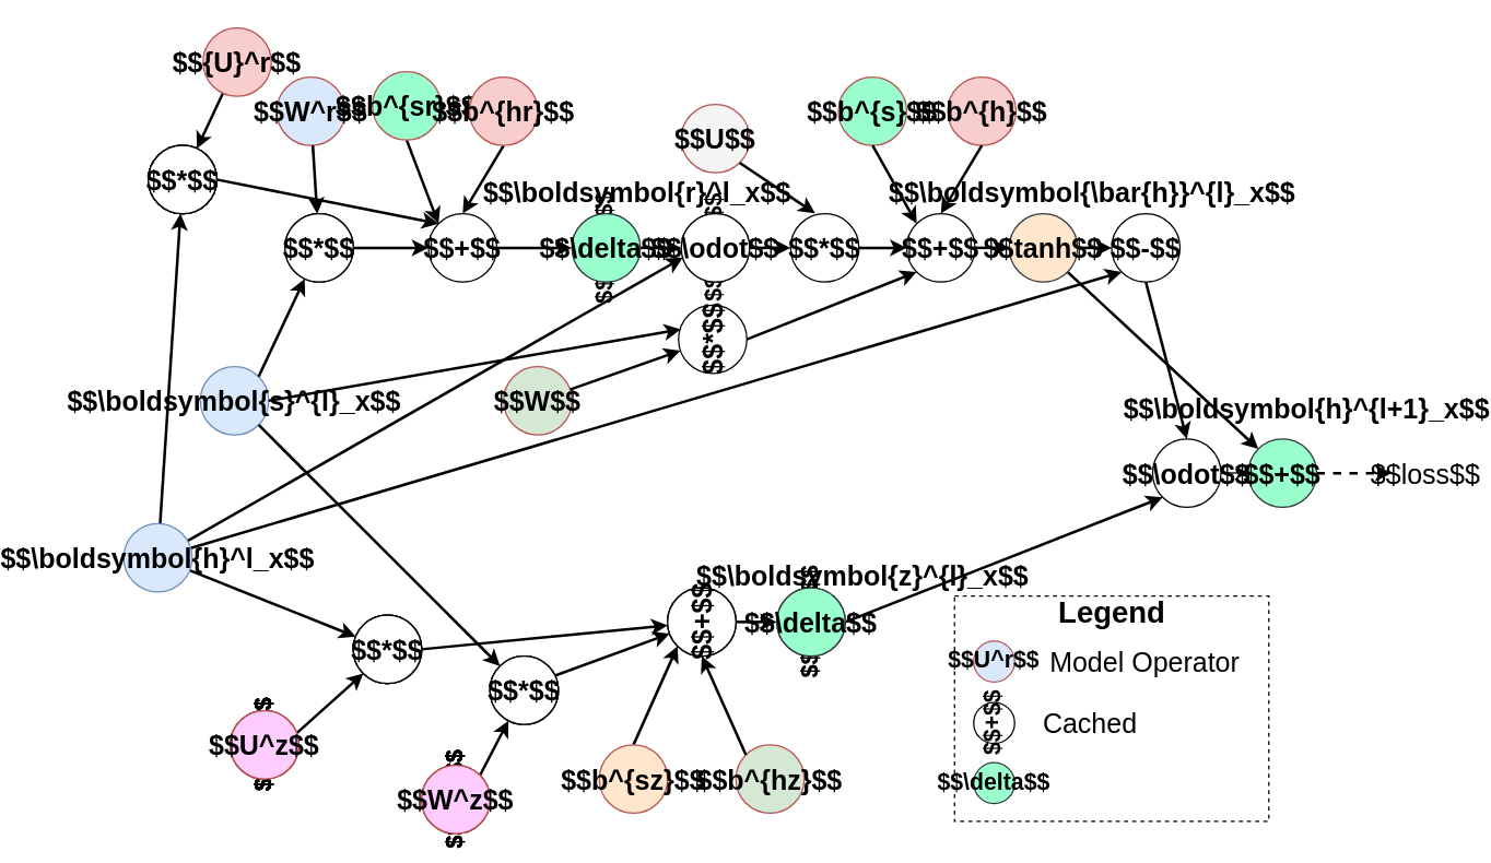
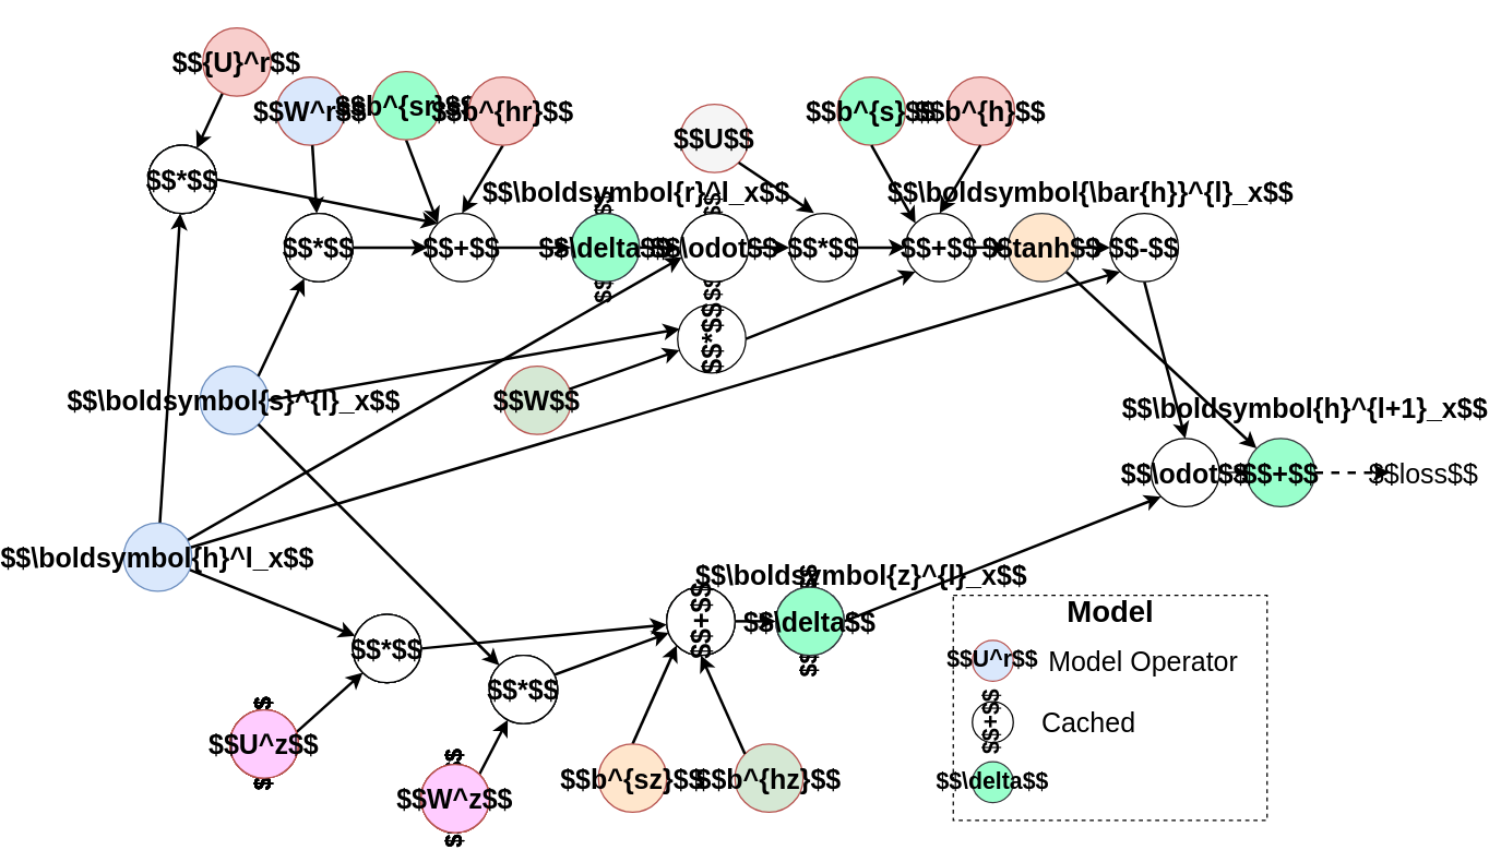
- <mxCell id="123" value="Legend" style="text;html=1;align=center;verticalAlign=middle;resizable=0;points=[];autosize=1;fontSize=22;fontFamily=Arial;fontStyle=1" parent="116" vertex="1"><mxGeometry x="71" width="88" height="30" as="geometry" /></mxCell>
+ <mxCell id="123" value="Model" style="text;html=1;align=center;verticalAlign=middle;resizable=0;points=[];autosize=1;fontSize=22;fontFamily=Arial;fontStyle=1" parent="116" vertex="1"><mxGeometry x="71" width="88" height="30" as="geometry" /></mxCell>
